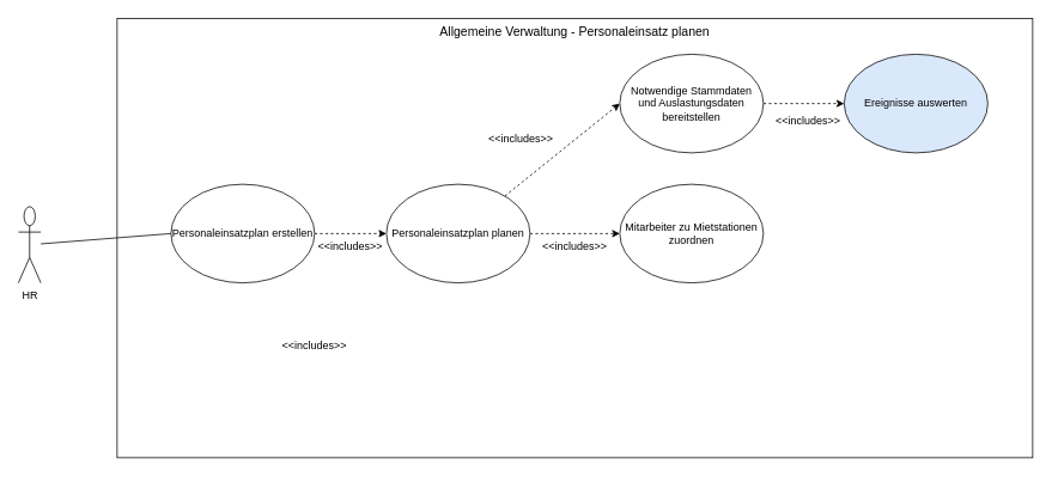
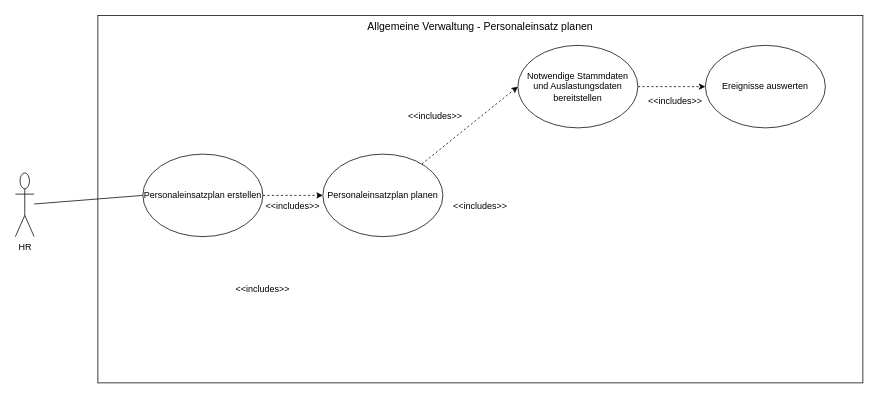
- <mxCell id="17" value="Ereignisse auswerten" style="ellipse;whiteSpace=wrap;html=1;fontSize=12;fillColor=#dae8fc;" parent="1" vertex="1"><mxGeometry x="940" y="60" width="160" height="110" as="geometry" /></mxCell>
+ <mxCell id="17" value="Ereignisse auswerten" style="ellipse;whiteSpace=wrap;html=1;fontSize=12;" parent="1" vertex="1"><mxGeometry x="940" y="60" width="160" height="110" as="geometry" /></mxCell>
- <mxCell id="10" style="edgeStyle=none;rounded=0;orthogonalLoop=1;jettySize=auto;html=1;entryX=0;entryY=0.5;entryDx=0;entryDy=0;dashed=1;fontSize=12;startArrow=none;startFill=0;endArrow=classic;endFill=1;" parent="1" source="11" target="12" edge="1"><mxGeometry relative="1" as="geometry" /></mxCell>
- <mxCell id="12" value="Mitarbeiter zu Mietstationen zuordnen" style="ellipse;whiteSpace=wrap;html=1;fontSize=12;" parent="1" vertex="1"><mxGeometry x="690" y="205" width="160" height="110" as="geometry" /></mxCell>
